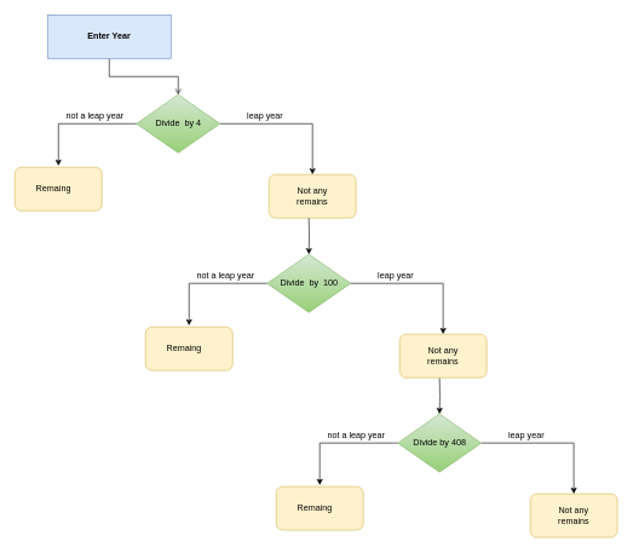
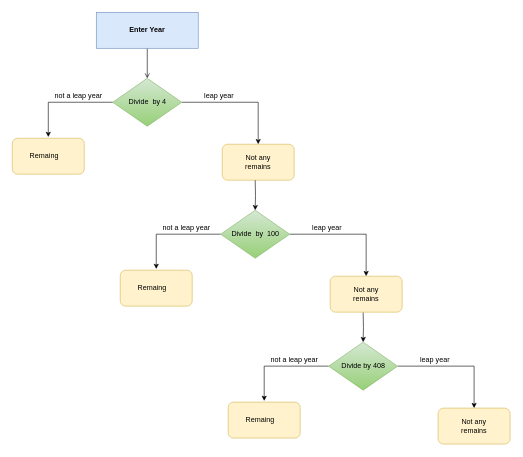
- <mxCell id="3" value="&lt;b&gt;Enter Year&lt;/b&gt;" style="rounded=0;whiteSpace=wrap;html=1;fillColor=#dae8fc;strokeColor=#6c8ebf;" vertex="1" parent="1"><mxGeometry x="65" y="20" width="170" height="60" as="geometry" /></mxCell>
+ <mxCell id="3" value="&lt;b&gt;Enter Year&lt;/b&gt;" style="rounded=0;whiteSpace=wrap;html=1;fillColor=#dae8fc;strokeColor=#6c8ebf;" vertex="1" parent="1"><mxGeometry x="160" y="20" width="170" height="60" as="geometry" /></mxCell>
